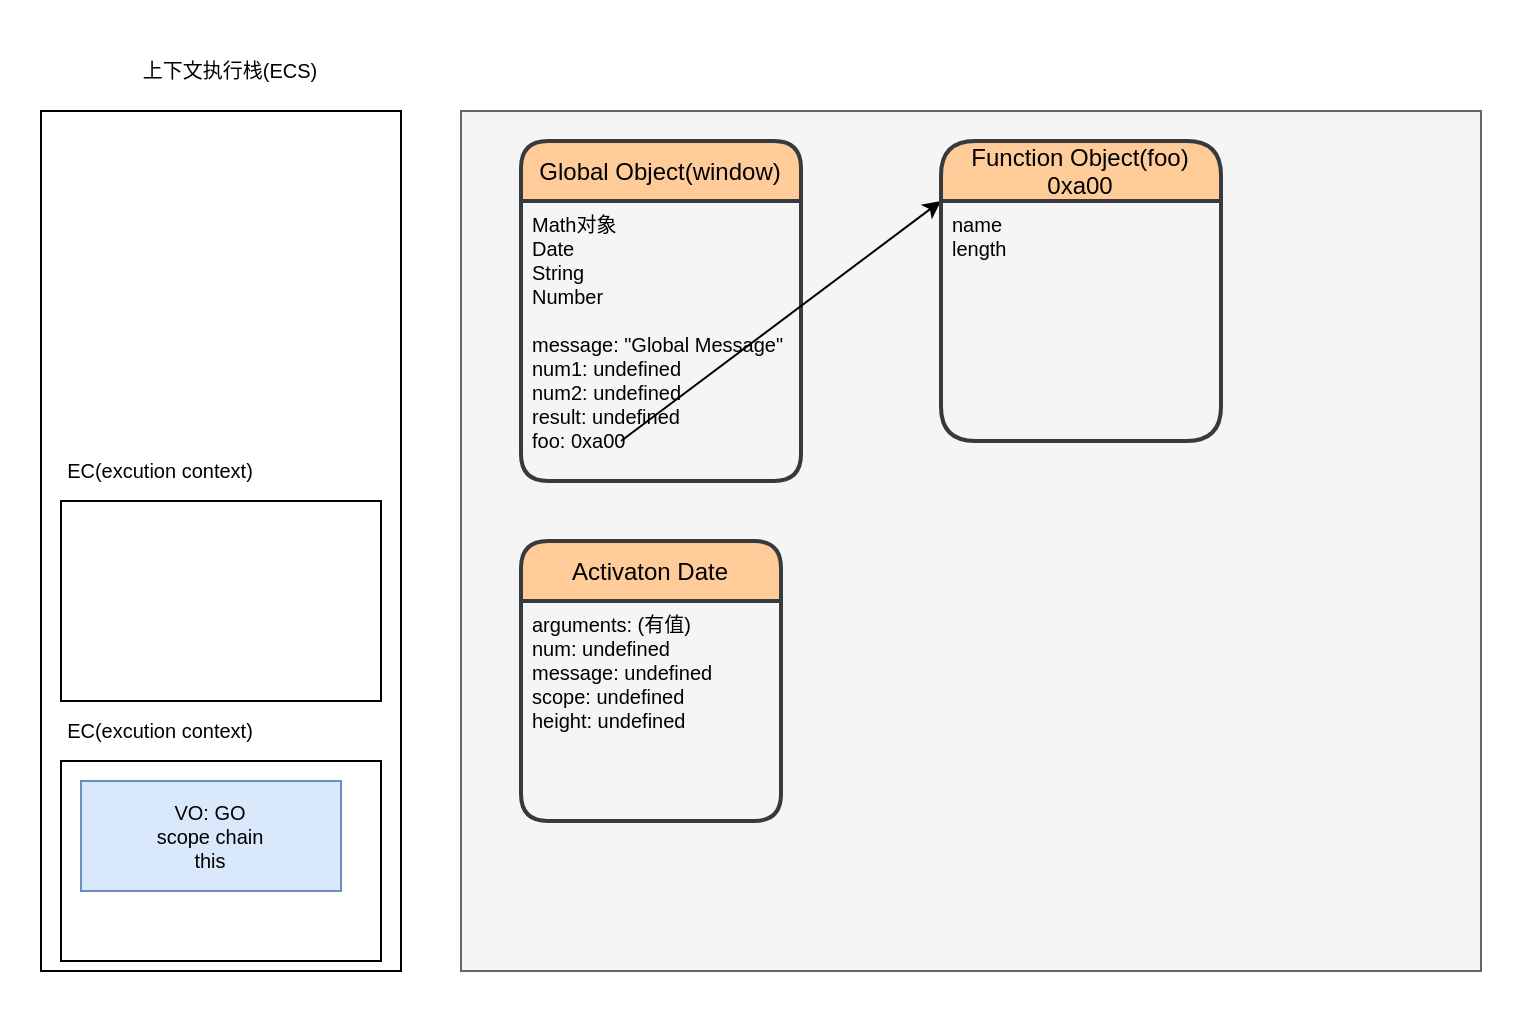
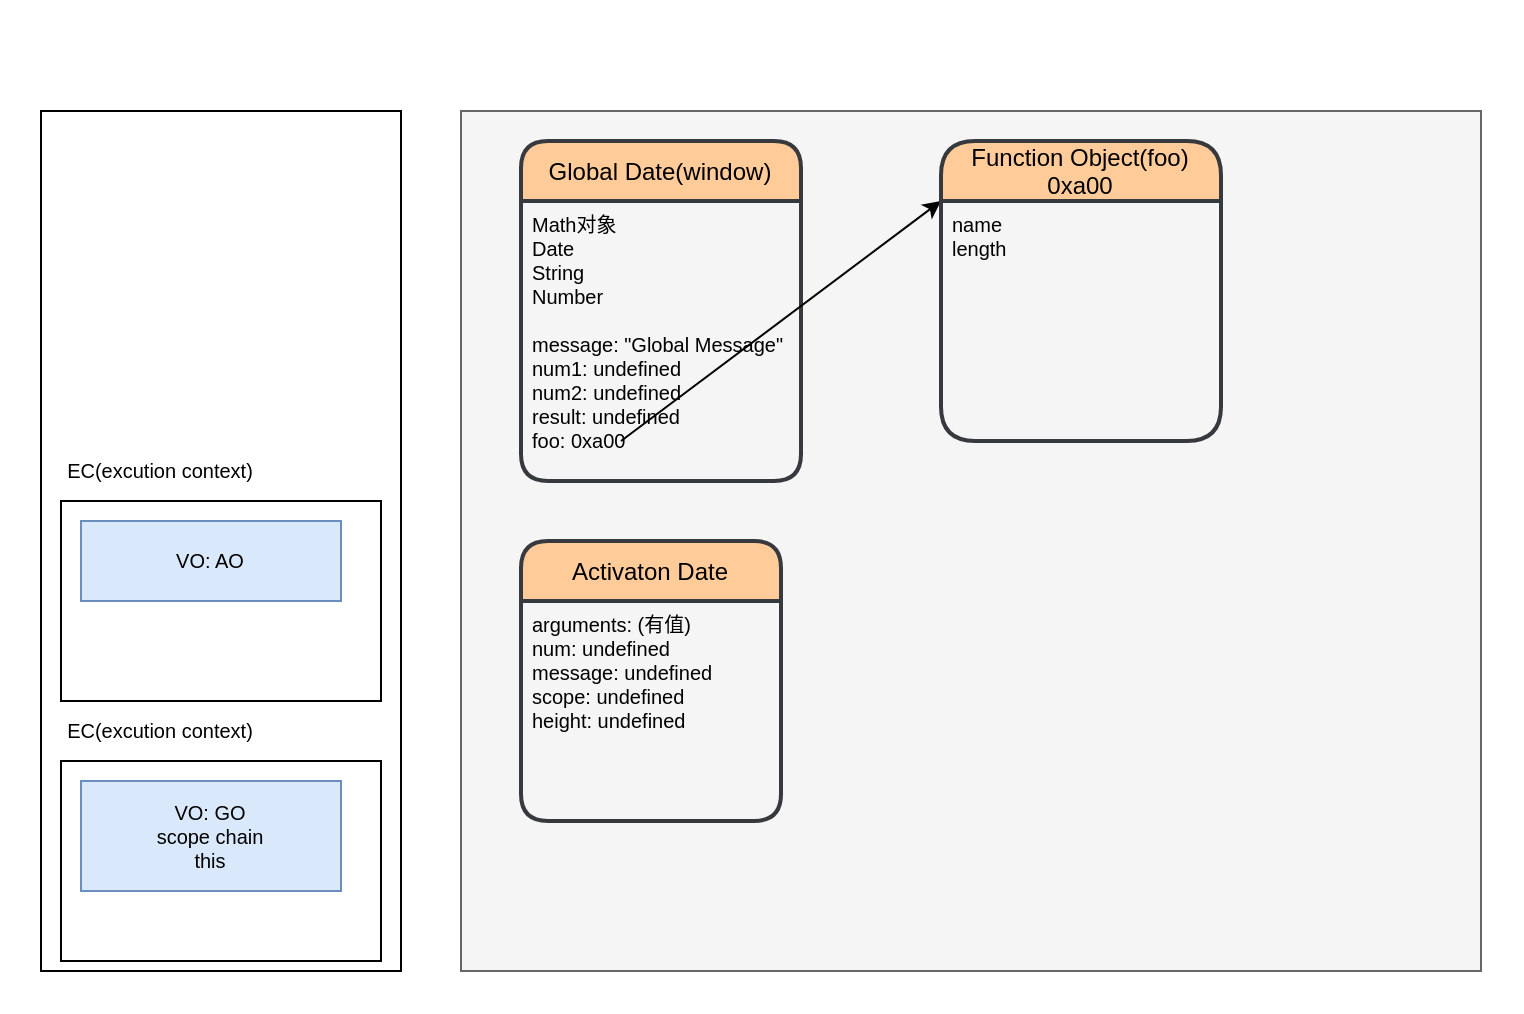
- <mxCell id="7" value="上下文执行栈(ECS)" style="text;html=1;strokeColor=none;fillColor=none;align=center;verticalAlign=middle;whiteSpace=wrap;rounded=0;fontSize=10;" parent="1" vertex="1"><mxGeometry x="70" y="20" width="90" height="30" as="geometry" /></mxCell>
- <mxCell id="4" value="Global Object(window)" style="swimlane;childLayout=stackLayout;horizontal=1;startSize=30;horizontalStack=0;rounded=1;fontSize=12;fontStyle=0;strokeWidth=2;resizeParent=0;resizeLast=1;shadow=0;dashed=0;align=center;fillColor=#ffcc99;strokeColor=#36393d;" parent="1" vertex="1"><mxGeometry x="260" y="70" width="140" height="170" as="geometry" /></mxCell>
+ <mxCell id="4" value="Global Date(window)" style="swimlane;childLayout=stackLayout;horizontal=1;startSize=30;horizontalStack=0;rounded=1;fontSize=12;fontStyle=0;strokeWidth=2;resizeParent=0;resizeLast=1;shadow=0;dashed=0;align=center;fillColor=#ffcc99;strokeColor=#36393d;" parent="1" vertex="1"><mxGeometry x="260" y="70" width="140" height="170" as="geometry" /></mxCell>
+ <mxCell id="15" value="VO: AO" style="rounded=0;whiteSpace=wrap;html=1;fontSize=10;fillColor=#dae8fc;strokeColor=#6c8ebf;" parent="1" vertex="1"><mxGeometry x="40" y="260" width="130" height="40" as="geometry" /></mxCell>
